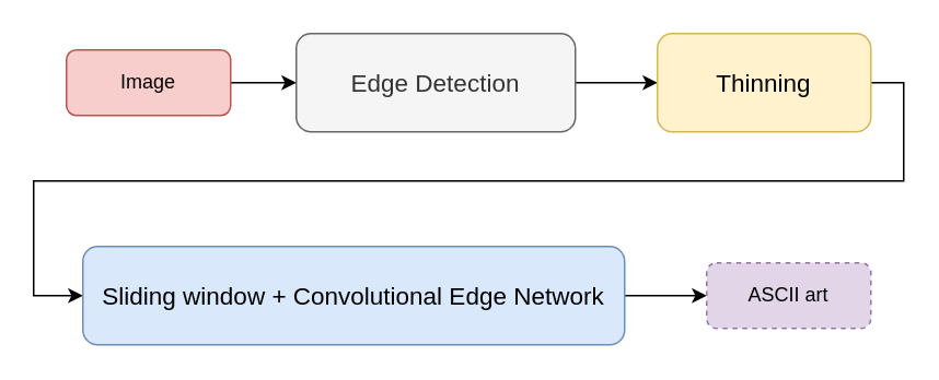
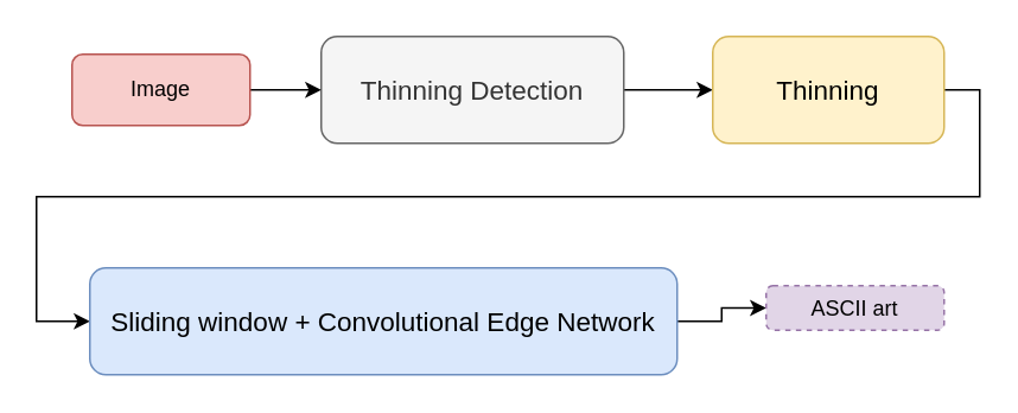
- <mxCell id="3" value="&lt;font style=&quot;font-size: 15px&quot;&gt;Edge Detection&lt;/font&gt;" style="rounded=1;whiteSpace=wrap;html=1;fillColor=#f5f5f5;strokeColor=#666666;fontColor=#333333;" parent="1" vertex="1"><mxGeometry x="180" y="20" width="170" height="60" as="geometry" /></mxCell>
+ <mxCell id="3" value="&lt;font style=&quot;font-size: 15px&quot;&gt;Thinning Detection&lt;/font&gt;" style="rounded=1;whiteSpace=wrap;html=1;fillColor=#f5f5f5;strokeColor=#666666;fontColor=#333333;" parent="1" vertex="1"><mxGeometry x="180" y="20" width="170" height="60" as="geometry" /></mxCell>
- <mxCell id="10" value="ASCII art" style="rounded=1;whiteSpace=wrap;html=1;fillColor=#e1d5e7;strokeColor=#9673a6;dashed=1;" parent="1" vertex="1"><mxGeometry x="430" y="160" width="100" height="40" as="geometry" /></mxCell>
+ <mxCell id="10" value="ASCII art" style="rounded=1;whiteSpace=wrap;html=1;fillColor=#e1d5e7;strokeColor=#9673a6;dashed=1;" parent="1" vertex="1"><mxGeometry x="430" y="160" width="100" height="25" as="geometry" /></mxCell>
